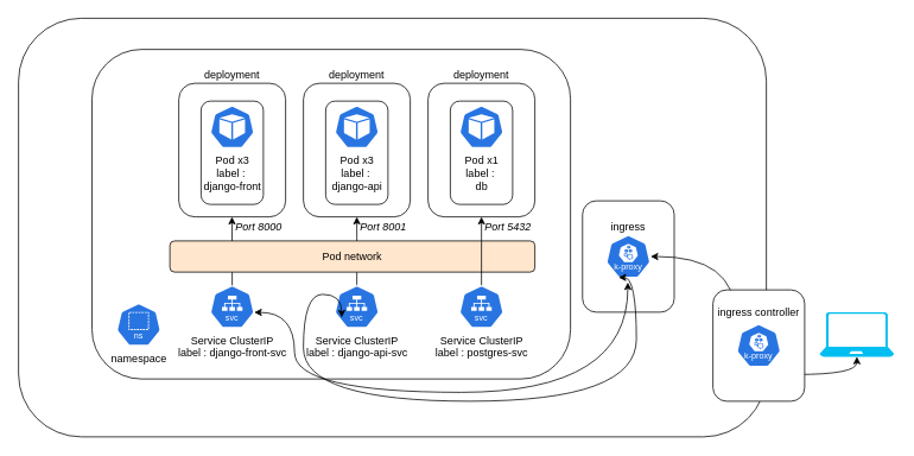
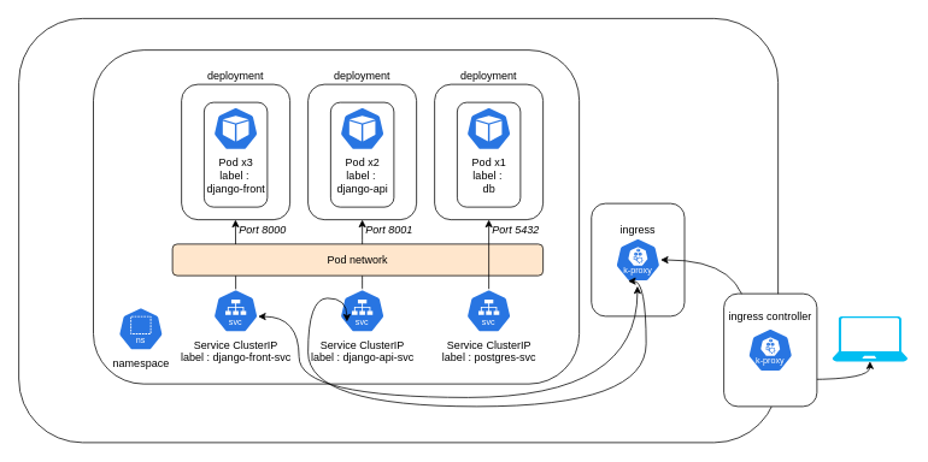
- <mxCell id="19" value="&lt;div style=&quot;&quot;&gt;Pod x3&lt;/div&gt;&lt;div style=&quot;&quot;&gt;label :&amp;nbsp;&lt;/div&gt;&lt;div style=&quot;&quot;&gt;django-api&lt;/div&gt;" style="aspect=fixed;sketch=0;html=1;dashed=0;whitespace=wrap;verticalLabelPosition=bottom;verticalAlign=top;fillColor=#2875E2;strokeColor=#ffffff;points=[[0.005,0.63,0],[0.1,0.2,0],[0.9,0.2,0],[0.5,0,0],[0.995,0.63,0],[0.72,0.99,0],[0.5,1,0],[0.28,0.99,0]];shape=mxgraph.kubernetes.icon2;prIcon=pod;align=center;" parent="1" vertex="1"><mxGeometry x="375" y="118" width="50" height="48" as="geometry" /></mxCell>
+ <mxCell id="19" value="&lt;div style=&quot;&quot;&gt;Pod x2&lt;/div&gt;&lt;div style=&quot;&quot;&gt;label :&amp;nbsp;&lt;/div&gt;&lt;div style=&quot;&quot;&gt;django-api&lt;/div&gt;" style="aspect=fixed;sketch=0;html=1;dashed=0;whitespace=wrap;verticalLabelPosition=bottom;verticalAlign=top;fillColor=#2875E2;strokeColor=#ffffff;points=[[0.005,0.63,0],[0.1,0.2,0],[0.9,0.2,0],[0.5,0,0],[0.995,0.63,0],[0.72,0.99,0],[0.5,1,0],[0.28,0.99,0]];shape=mxgraph.kubernetes.icon2;prIcon=pod;align=center;" parent="1" vertex="1"><mxGeometry x="375" y="118" width="50" height="48" as="geometry" /></mxCell>
